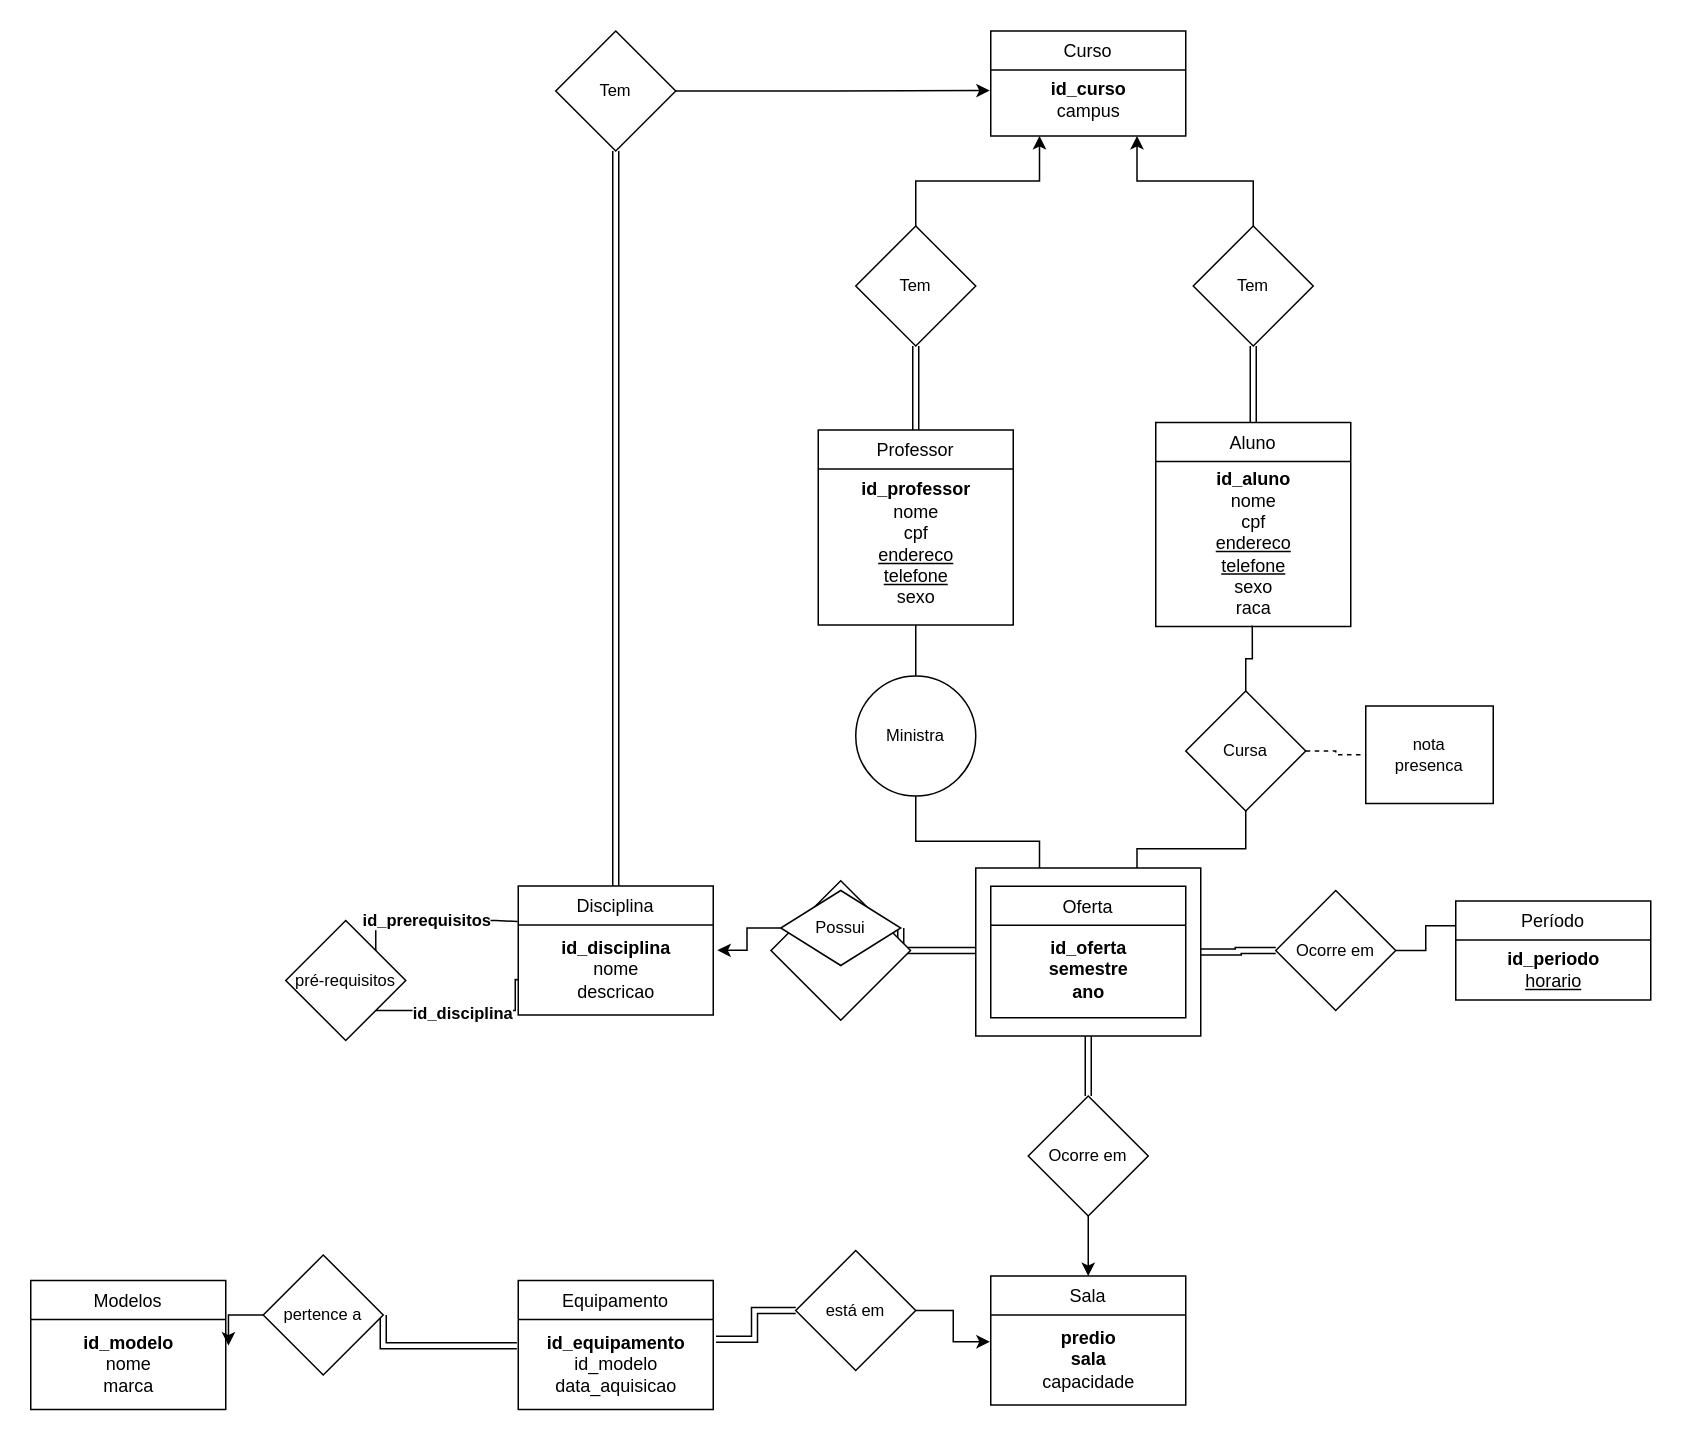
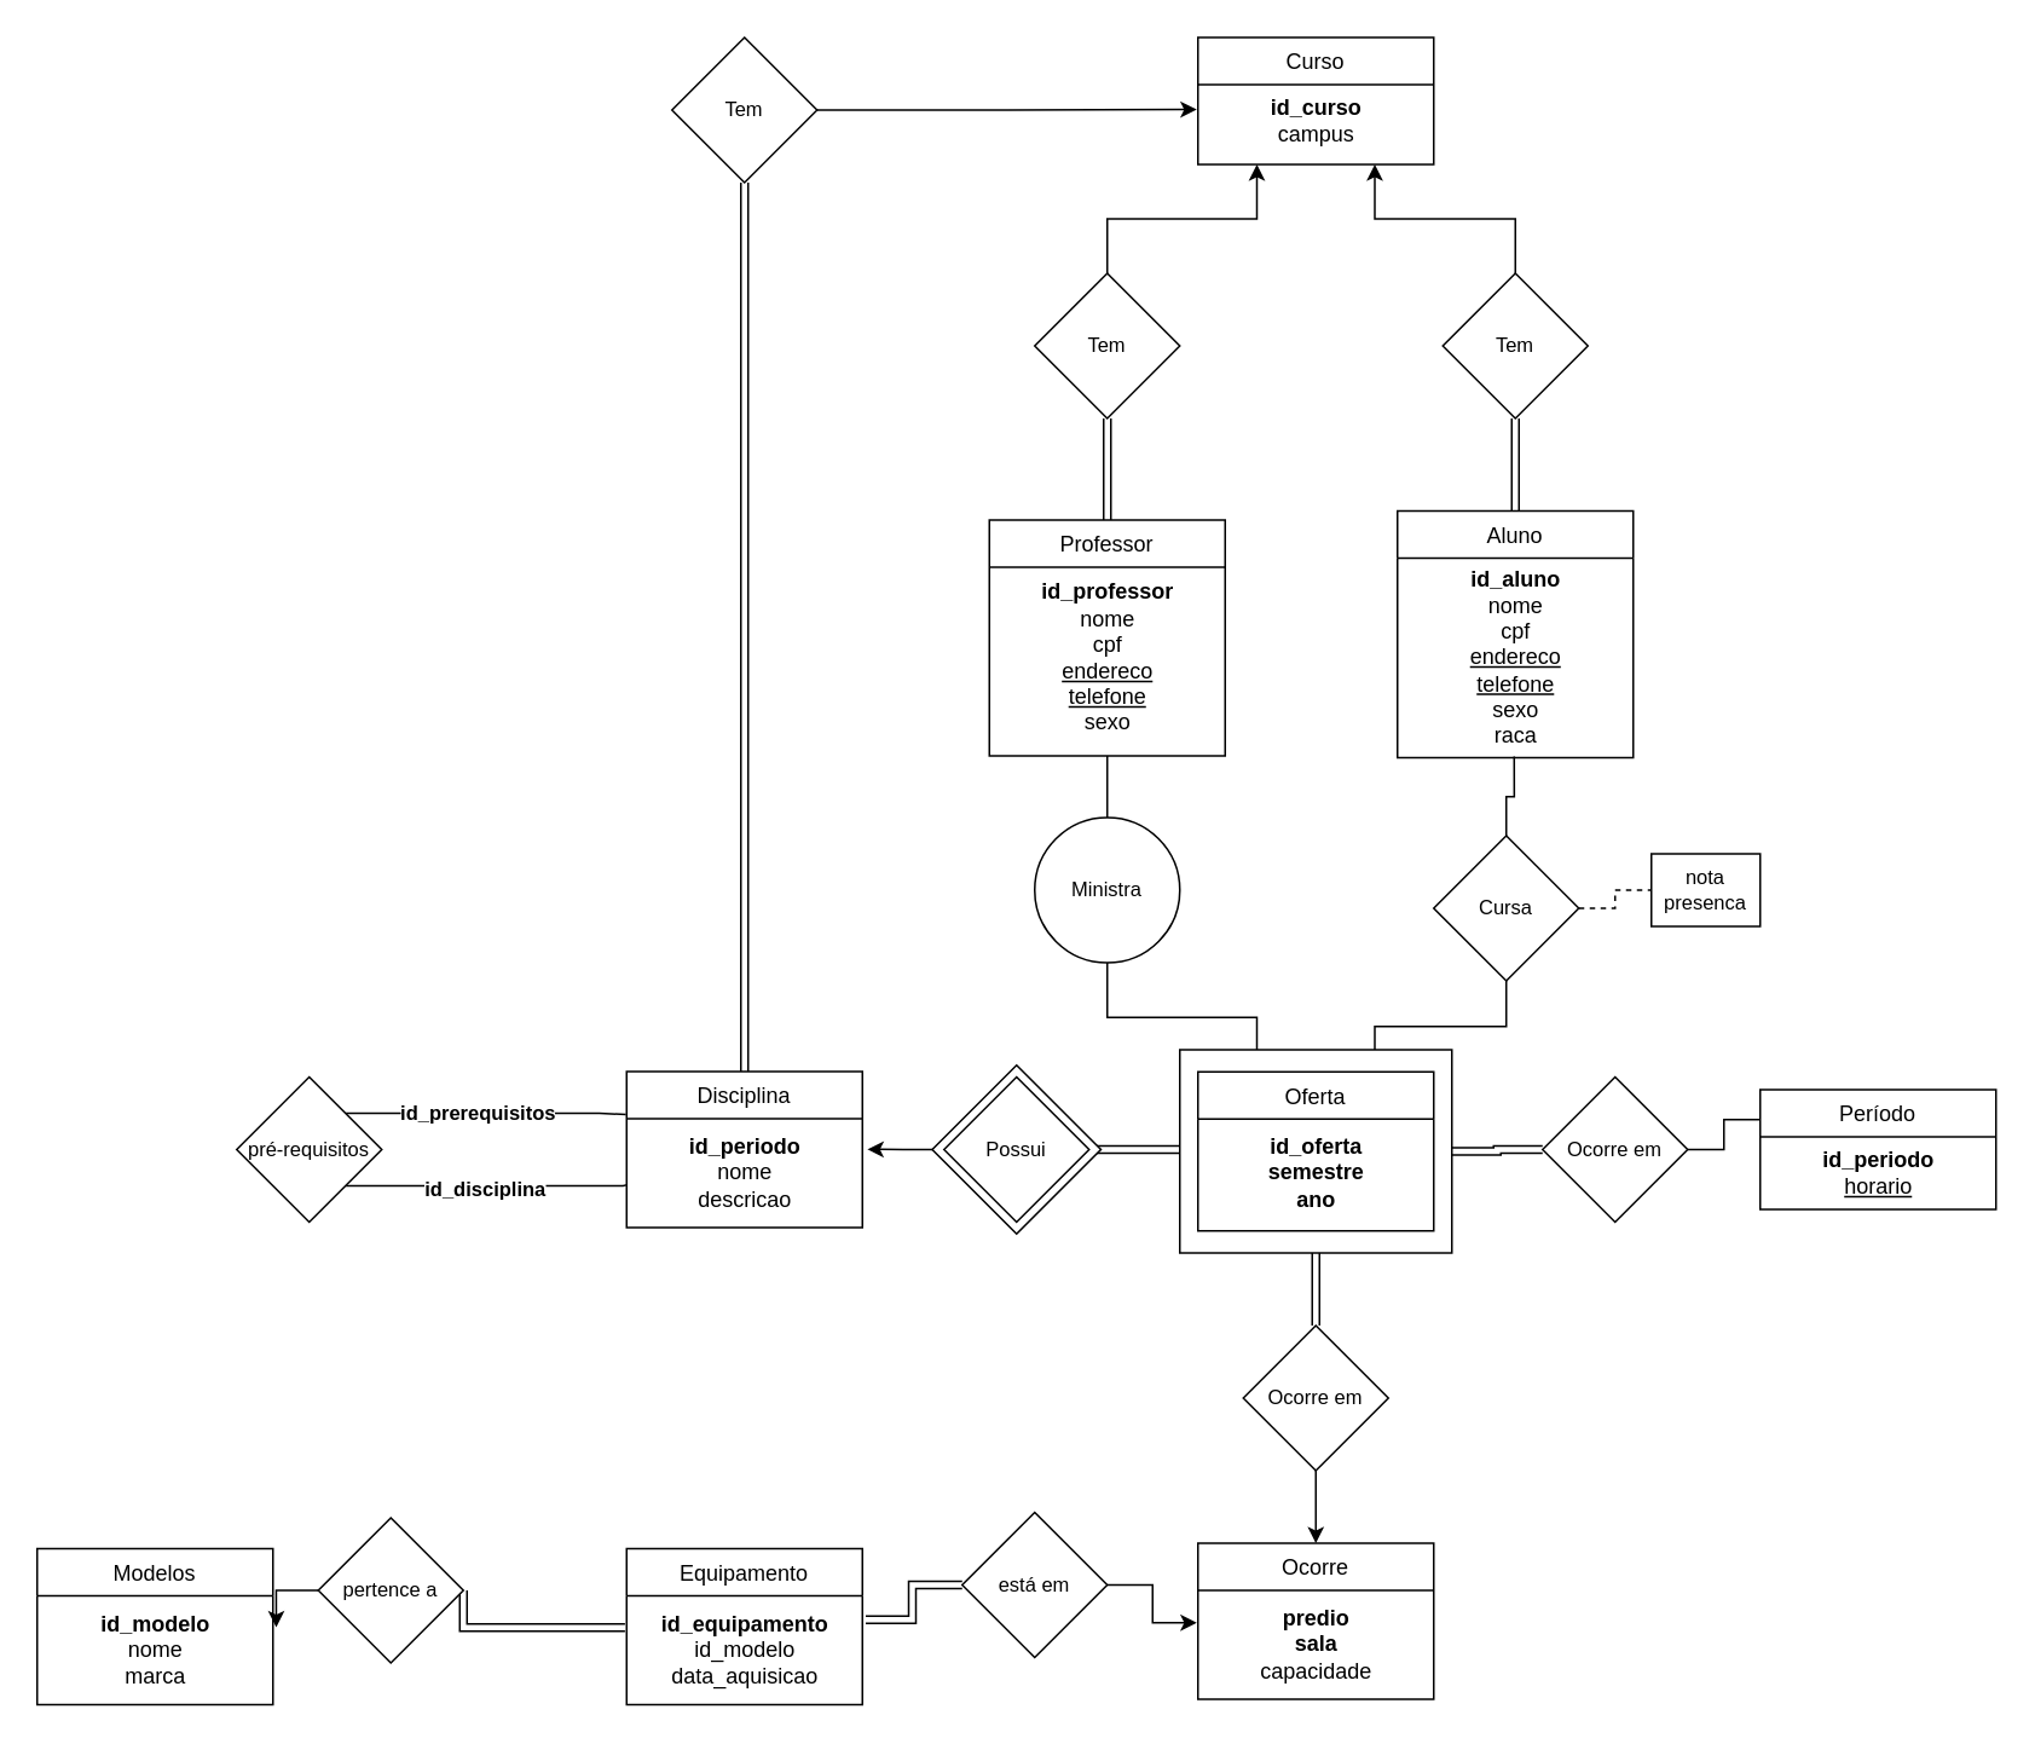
- <mxCell id="57" value="&lt;div&gt;nota&lt;/div&gt;&lt;div&gt;presenca&lt;br&gt;&lt;/div&gt;" style="rounded=0;whiteSpace=wrap;html=1;fontFamily=Helvetica;fontSize=11;fontColor=default;" parent="1" vertex="1"><mxGeometry x="910" y="470" width="85" height="65" as="geometry" /></mxCell>
+ <mxCell id="57" value="&lt;div&gt;nota&lt;/div&gt;&lt;div&gt;presenca&lt;br&gt;&lt;/div&gt;" style="rounded=0;whiteSpace=wrap;html=1;fontFamily=Helvetica;fontSize=11;fontColor=default;" parent="1" vertex="1"><mxGeometry x="910" y="470" width="60" height="40" as="geometry" /></mxCell>
- <mxCell id="60" value="&lt;div&gt;Possui&lt;/div&gt;" style="rhombus;whiteSpace=wrap;html=1;fontFamily=Helvetica;fontSize=11;fontColor=default;fillStyle=auto;" parent="58" vertex="1"><mxGeometry x="6.5" y="6.5" width="80" height="50" as="geometry" /></mxCell>
+ <mxCell id="60" value="&lt;div&gt;Possui&lt;/div&gt;" style="rhombus;whiteSpace=wrap;html=1;fontFamily=Helvetica;fontSize=11;fontColor=default;fillStyle=auto;" parent="58" vertex="1"><mxGeometry x="6.5" y="6.5" width="80" height="80" as="geometry" /></mxCell>
- <mxCell id="8" value="&lt;div align=&quot;center&quot;&gt;&lt;b&gt;id_disciplina&lt;/b&gt;&lt;/div&gt;&lt;div align=&quot;center&quot;&gt;nome&lt;/div&gt;&lt;div align=&quot;center&quot;&gt;descricao&lt;br&gt;&lt;/div&gt;" style="text;html=1;align=center;verticalAlign=middle;resizable=0;points=[];autosize=1;strokeColor=none;fillColor=none;" parent="7" vertex="1"><mxGeometry y="26" width="130" height="60" as="geometry" /></mxCell>
+ <mxCell id="8" value="&lt;div align=&quot;center&quot;&gt;&lt;b&gt;id_periodo&lt;/b&gt;&lt;/div&gt;&lt;div align=&quot;center&quot;&gt;nome&lt;/div&gt;&lt;div align=&quot;center&quot;&gt;descricao&lt;br&gt;&lt;/div&gt;" style="text;html=1;align=center;verticalAlign=middle;resizable=0;points=[];autosize=1;strokeColor=none;fillColor=none;" parent="7" vertex="1"><mxGeometry y="26" width="130" height="60" as="geometry" /></mxCell>
- <mxCell id="13" value="pré-requisitos" style="rhombus;whiteSpace=wrap;html=1;fontFamily=Helvetica;fontSize=11;fontColor=default;" parent="1" vertex="1"><mxGeometry x="190" y="613" width="80" height="80" as="geometry" /></mxCell>
+ <mxCell id="13" value="pré-requisitos" style="rhombus;whiteSpace=wrap;html=1;fontFamily=Helvetica;fontSize=11;fontColor=default;" parent="1" vertex="1"><mxGeometry x="130" y="593" width="80" height="80" as="geometry" /></mxCell>
- <mxCell id="16" value="Sala" style="swimlane;fontStyle=0;align=center;verticalAlign=top;childLayout=stackLayout;horizontal=1;startSize=26;horizontalStack=0;resizeParent=1;resizeLast=0;collapsible=1;marginBottom=0;rounded=0;shadow=0;strokeWidth=1;swimlaneLine=1;" parent="1" vertex="1"><mxGeometry x="660" y="850" width="130" height="86" as="geometry"><mxRectangle x="340" y="380" width="170" height="26" as="alternateBounds" /></mxGeometry></mxCell>
+ <mxCell id="16" value="Ocorre" style="swimlane;fontStyle=0;align=center;verticalAlign=top;childLayout=stackLayout;horizontal=1;startSize=26;horizontalStack=0;resizeParent=1;resizeLast=0;collapsible=1;marginBottom=0;rounded=0;shadow=0;strokeWidth=1;swimlaneLine=1;" parent="1" vertex="1"><mxGeometry x="660" y="850" width="130" height="86" as="geometry"><mxRectangle x="340" y="380" width="170" height="26" as="alternateBounds" /></mxGeometry></mxCell>
